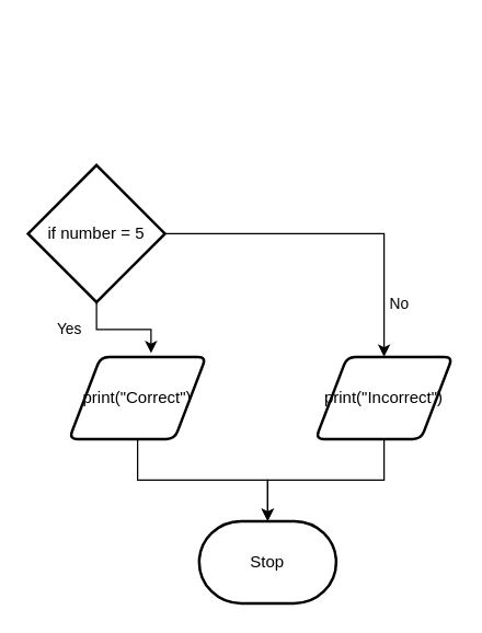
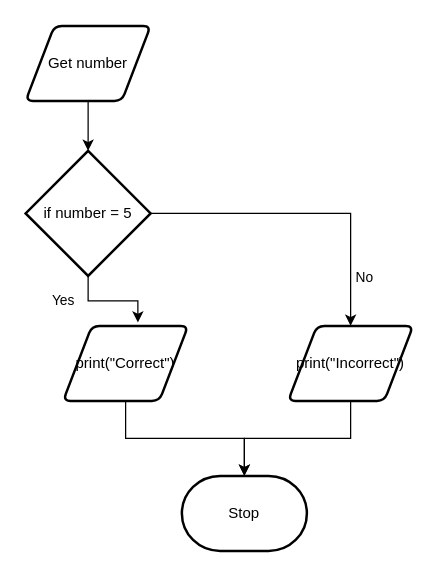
+ <mxCell id="3" value="Get number" style="shape=parallelogram;html=1;strokeWidth=2;perimeter=parallelogramPerimeter;whiteSpace=wrap;rounded=1;arcSize=12;size=0.23;" vertex="1" parent="1"><mxGeometry x="20" y="20" width="100" height="60" as="geometry" /></mxCell>
+ <mxCell id="2" style="edgeStyle=orthogonalEdgeStyle;rounded=0;orthogonalLoop=1;jettySize=auto;html=1;exitX=0.5;exitY=1;exitDx=0;exitDy=0;entryX=0.5;entryY=0;entryDx=0;entryDy=0;entryPerimeter=0;" edge="1" parent="1" source="3" target="8"><mxGeometry relative="1" as="geometry" /></mxCell>
